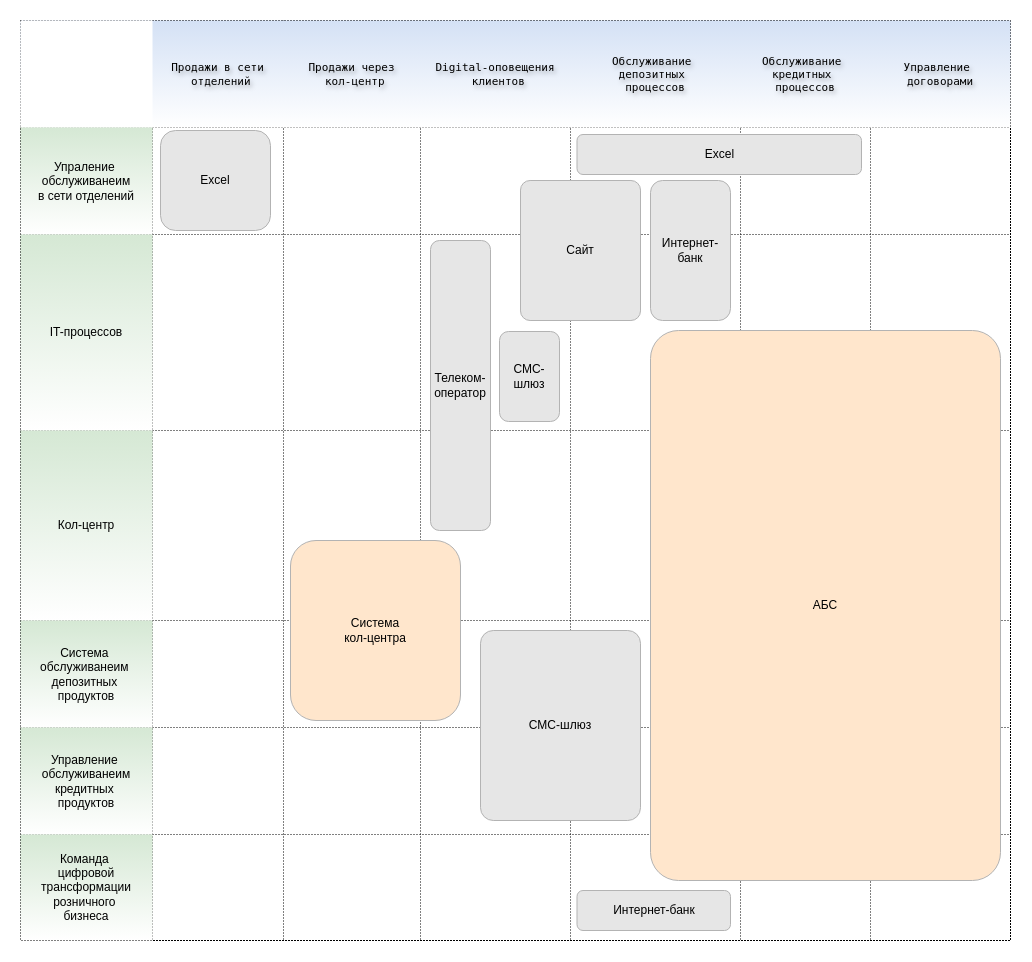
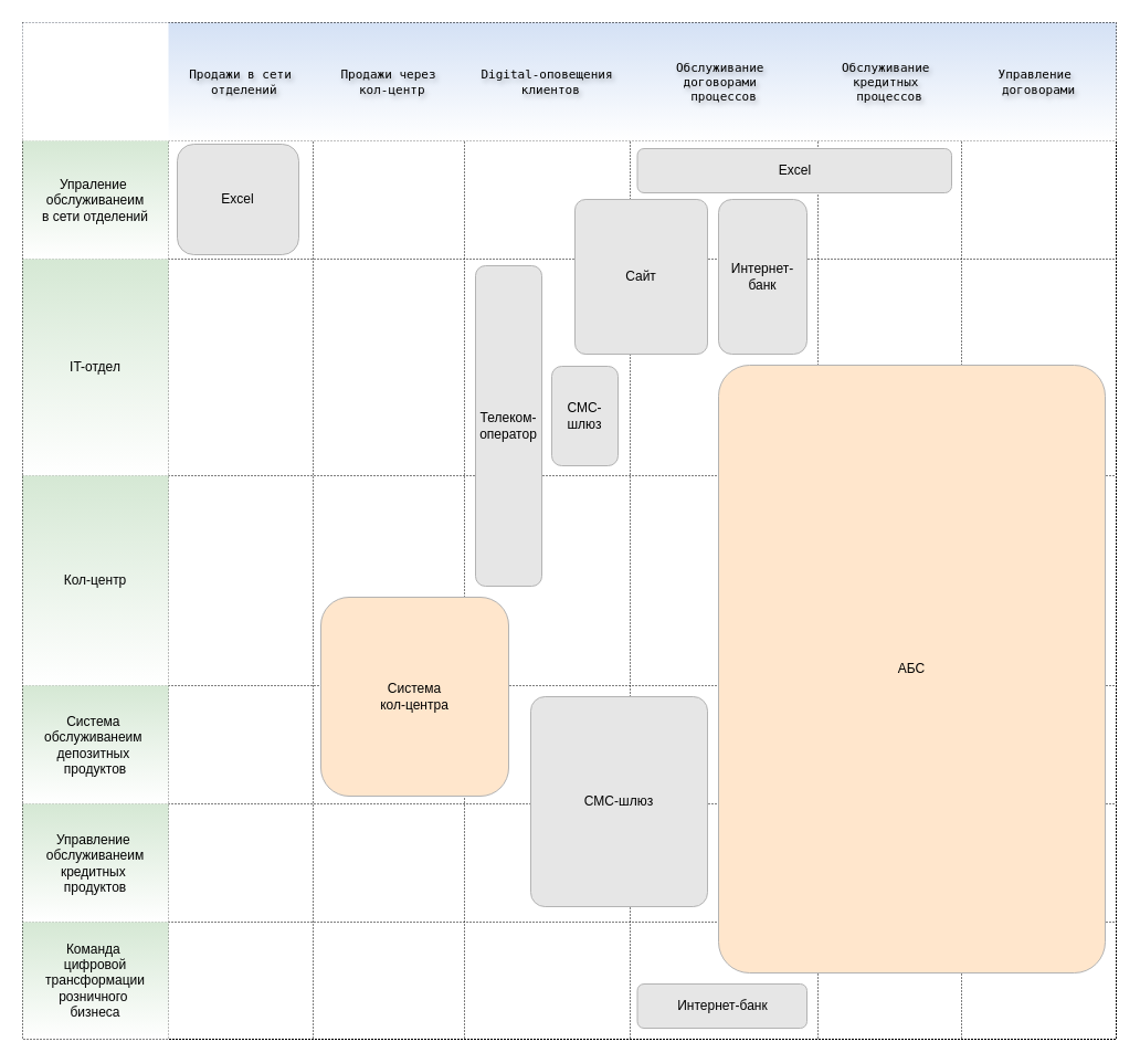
- <mxCell id="8" value="&lt;div&gt;&lt;pre style=&quot;font-family: &amp;quot;JetBrains Mono Light&amp;quot;, monospace;&quot;&gt;Обслуживание &lt;br&gt;депозитных &lt;br&gt;процессов&lt;/pre&gt;&lt;/div&gt;" style="shape=partialRectangle;html=1;whiteSpace=wrap;connectable=0;strokeColor=default;overflow=hidden;fillColor=none;top=0;left=0;bottom=0;right=0;pointerEvents=1;align=center;verticalAlign=middle;fontFamily=Helvetica;fontSize=11;fontColor=default;fontStyle=0;labelBackgroundColor=none;textShadow=1;" vertex="1" parent="3"><mxGeometry x="550" width="170" height="107" as="geometry"><mxRectangle width="170" height="107" as="alternateBounds" /></mxGeometry></mxCell>
+ <mxCell id="8" value="&lt;div&gt;&lt;pre style=&quot;font-family: &amp;quot;JetBrains Mono Light&amp;quot;, monospace;&quot;&gt;Обслуживание &lt;br&gt;договорами &lt;br&gt;процессов&lt;/pre&gt;&lt;/div&gt;" style="shape=partialRectangle;html=1;whiteSpace=wrap;connectable=0;strokeColor=default;overflow=hidden;fillColor=none;top=0;left=0;bottom=0;right=0;pointerEvents=1;align=center;verticalAlign=middle;fontFamily=Helvetica;fontSize=11;fontColor=default;fontStyle=0;labelBackgroundColor=none;textShadow=1;" vertex="1" parent="3"><mxGeometry x="550" width="170" height="107" as="geometry"><mxRectangle width="170" height="107" as="alternateBounds" /></mxGeometry></mxCell>
- <mxCell id="20" value="IT-процессов" style="shape=partialRectangle;html=1;whiteSpace=wrap;connectable=0;strokeColor=inherit;overflow=hidden;fillColor=#D5E8D4;top=0;left=0;bottom=0;right=0;pointerEvents=1;align=center;verticalAlign=middle;fontFamily=Helvetica;fontSize=12;fontColor=default;fontStyle=0;dashed=1;dashPattern=1 2;gradientColor=#FFFFFF;" vertex="1" parent="19"><mxGeometry width="132" height="196" as="geometry"><mxRectangle width="132" height="196" as="alternateBounds" /></mxGeometry></mxCell>
+ <mxCell id="20" value="IT-отдел" style="shape=partialRectangle;html=1;whiteSpace=wrap;connectable=0;strokeColor=inherit;overflow=hidden;fillColor=#D5E8D4;top=0;left=0;bottom=0;right=0;pointerEvents=1;align=center;verticalAlign=middle;fontFamily=Helvetica;fontSize=12;fontColor=default;fontStyle=0;dashed=1;dashPattern=1 2;gradientColor=#FFFFFF;" vertex="1" parent="19"><mxGeometry width="132" height="196" as="geometry"><mxRectangle width="132" height="196" as="alternateBounds" /></mxGeometry></mxCell>
